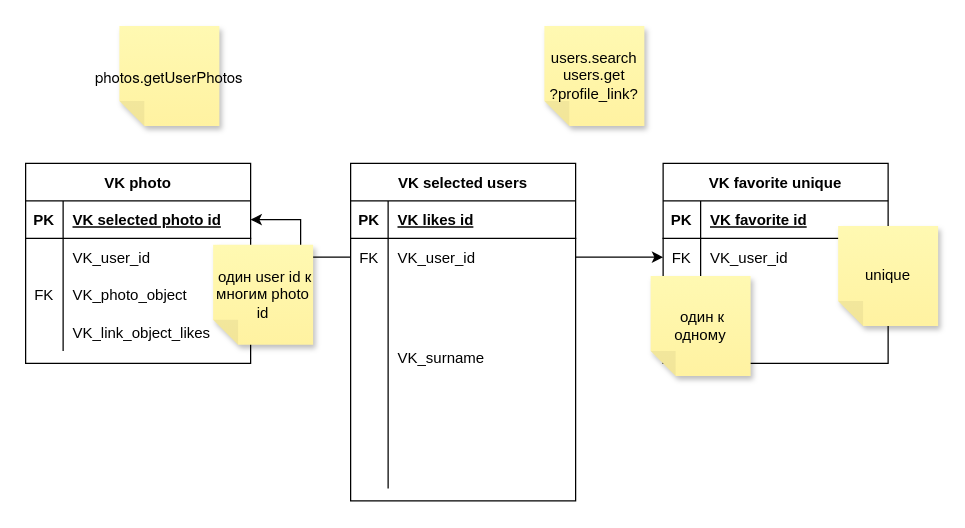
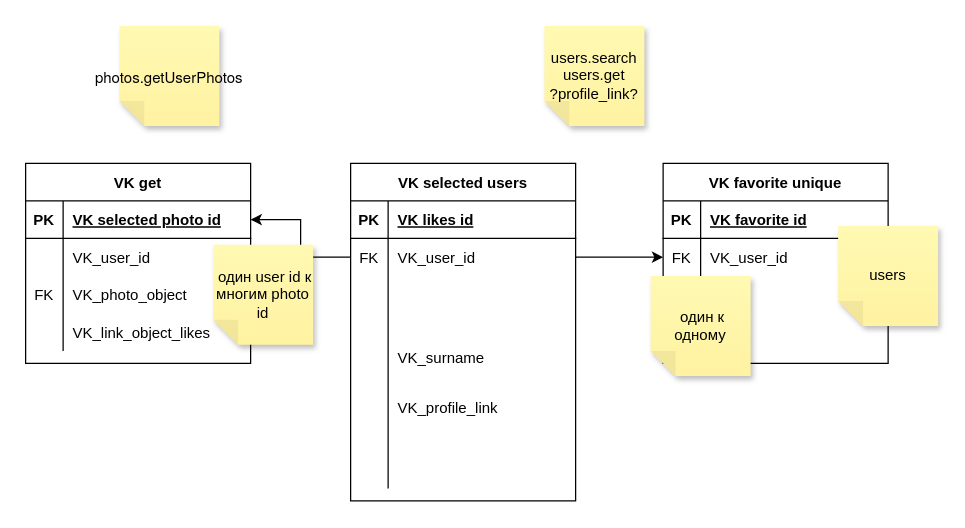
- <mxCell id="15" value="VK photo" style="shape=table;startSize=30;container=1;collapsible=1;childLayout=tableLayout;fixedRows=1;rowLines=0;fontStyle=1;align=center;resizeLast=1;" parent="1" vertex="1"><mxGeometry x="20" y="130" width="180" height="160" as="geometry" /></mxCell>
+ <mxCell id="15" value="VK get" style="shape=table;startSize=30;container=1;collapsible=1;childLayout=tableLayout;fixedRows=1;rowLines=0;fontStyle=1;align=center;resizeLast=1;" parent="1" vertex="1"><mxGeometry x="20" y="130" width="180" height="160" as="geometry" /></mxCell>
- <mxCell id="43" value="unique" style="shape=note;whiteSpace=wrap;html=1;backgroundOutline=1;fontColor=#000000;darkOpacity=0.05;fillColor=#FFF9B2;strokeColor=none;fillStyle=solid;direction=west;gradientDirection=north;gradientColor=#FFF2A1;shadow=1;size=20;pointerEvents=1;" vertex="1" parent="1"><mxGeometry x="670" y="180" width="80" height="80" as="geometry" /></mxCell>
+ <mxCell id="43" value="users" style="shape=note;whiteSpace=wrap;html=1;backgroundOutline=1;fontColor=#000000;darkOpacity=0.05;fillColor=#FFF9B2;strokeColor=none;fillStyle=solid;direction=west;gradientDirection=north;gradientColor=#FFF2A1;shadow=1;size=20;pointerEvents=1;" vertex="1" parent="1"><mxGeometry x="670" y="180" width="80" height="80" as="geometry" /></mxCell>
+ <mxCell id="39" value="VK_profile_link" style="shape=partialRectangle;connectable=0;fillColor=none;top=0;left=0;bottom=0;right=0;align=left;spacingLeft=6;overflow=hidden;" vertex="1" parent="1"><mxGeometry x="310" y="310" width="150" height="30" as="geometry"><mxRectangle width="150" height="30" as="alternateBounds" /></mxGeometry></mxCell>
